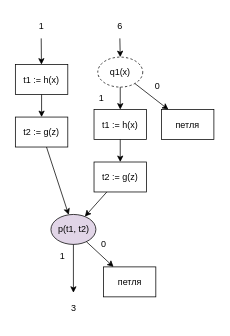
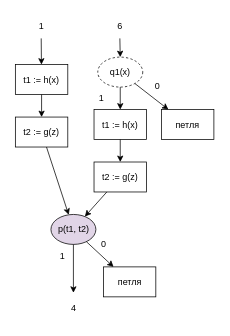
- <mxCell id="22" value="3" style="text;html=1;strokeColor=none;fillColor=none;align=center;verticalAlign=middle;whiteSpace=wrap;rounded=0;" vertex="1" parent="1"><mxGeometry x="77.5" y="395.5" width="40" height="30" as="geometry" /></mxCell>
+ <mxCell id="22" value="4" style="text;html=1;strokeColor=none;fillColor=none;align=center;verticalAlign=middle;whiteSpace=wrap;rounded=0;" vertex="1" parent="1"><mxGeometry x="77.5" y="395.5" width="40" height="30" as="geometry" /></mxCell>
